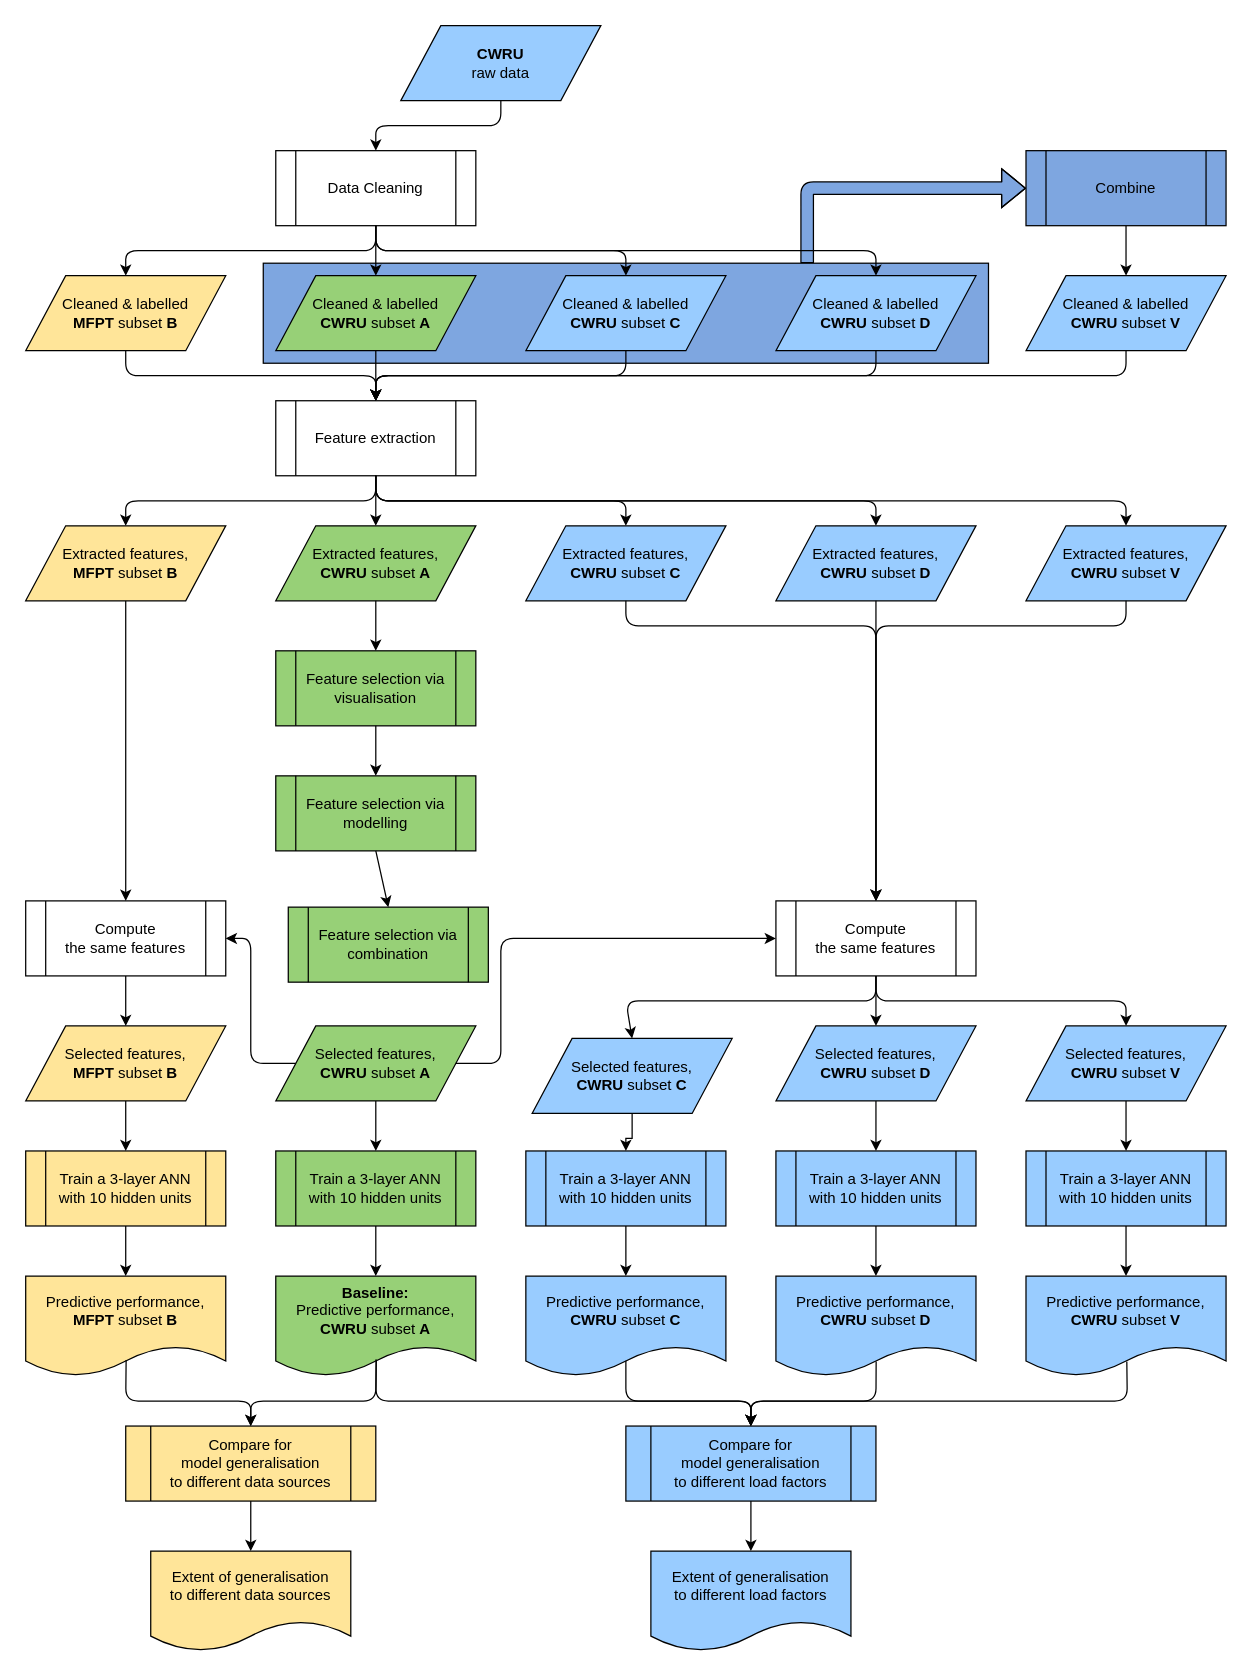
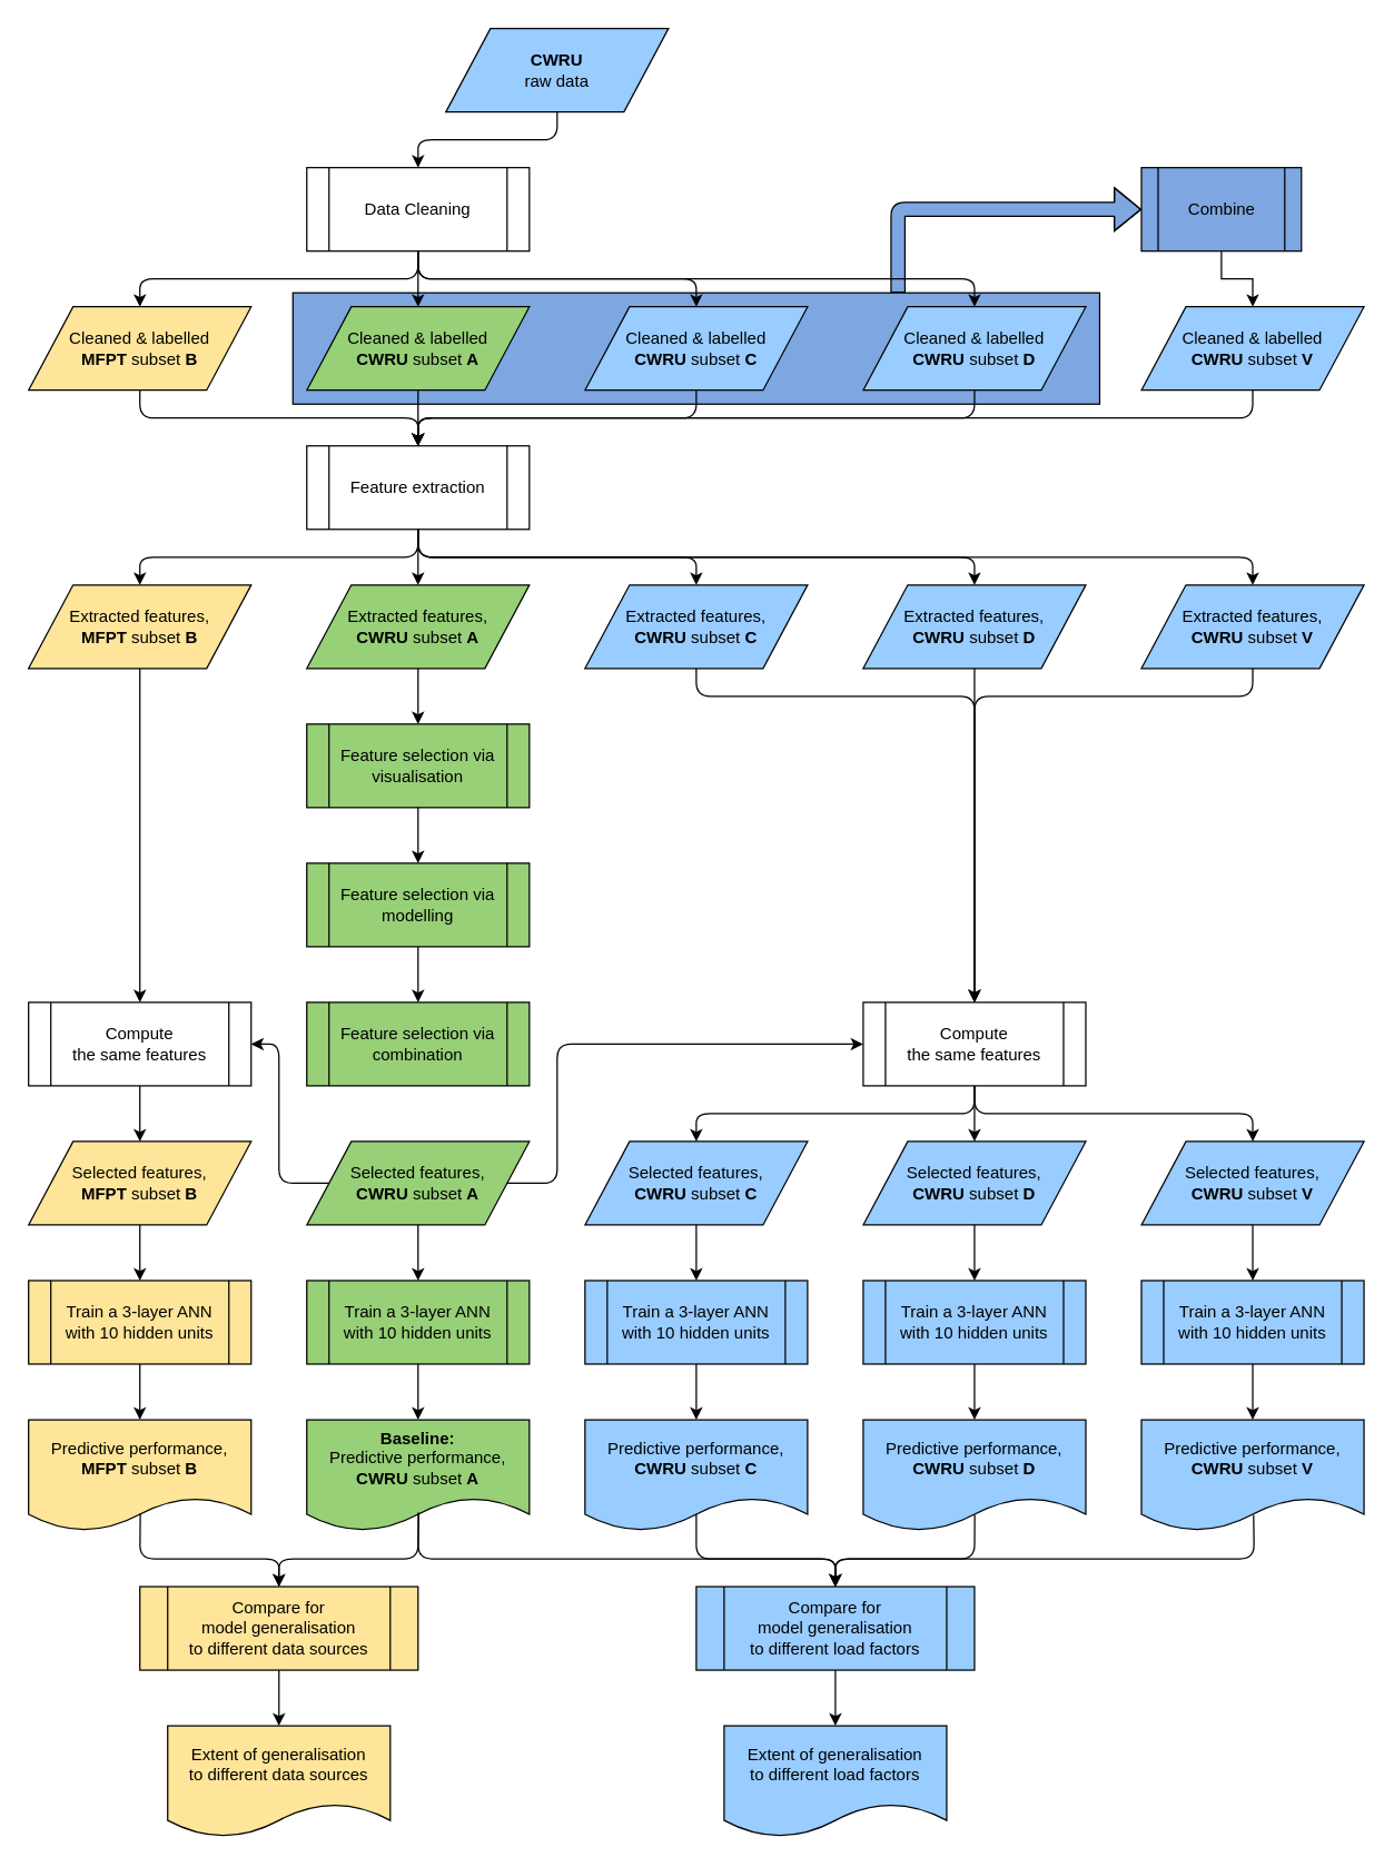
- <mxCell id="37" value="Combine" style="shape=process;whiteSpace=wrap;html=1;backgroundOutline=1;fillColor=#7EA6E0;" parent="1" vertex="1"><mxGeometry x="820" y="120" width="160" height="60" as="geometry" /></mxCell>
+ <mxCell id="37" value="Combine" style="shape=process;whiteSpace=wrap;html=1;backgroundOutline=1;fillColor=#7EA6E0;" parent="1" vertex="1"><mxGeometry x="820" y="120" width="115" height="60" as="geometry" /></mxCell>
- <mxCell id="39" value="Feature selection via&lt;br&gt;combination" style="shape=process;whiteSpace=wrap;html=1;backgroundOutline=1;fillColor=#97D077;" parent="1" vertex="1"><mxGeometry x="230" y="725" width="160" height="60" as="geometry" /></mxCell>
+ <mxCell id="39" value="Feature selection via&lt;br&gt;combination" style="shape=process;whiteSpace=wrap;html=1;backgroundOutline=1;fillColor=#97D077;" parent="1" vertex="1"><mxGeometry x="220" y="720" width="160" height="60" as="geometry" /></mxCell>
- <mxCell id="47" value="Selected features,&lt;br&gt;&lt;b&gt;CWRU&lt;/b&gt; subset &lt;b&gt;C&lt;/b&gt;" style="shape=parallelogram;perimeter=parallelogramPerimeter;whiteSpace=wrap;html=1;fillColor=#99CCFF;" parent="1" vertex="1"><mxGeometry x="425" y="830" width="160" height="60" as="geometry" /></mxCell>
+ <mxCell id="47" value="Selected features,&lt;br&gt;&lt;b&gt;CWRU&lt;/b&gt; subset &lt;b&gt;C&lt;/b&gt;" style="shape=parallelogram;perimeter=parallelogramPerimeter;whiteSpace=wrap;html=1;fillColor=#99CCFF;" parent="1" vertex="1"><mxGeometry x="420" y="820" width="160" height="60" as="geometry" /></mxCell>
